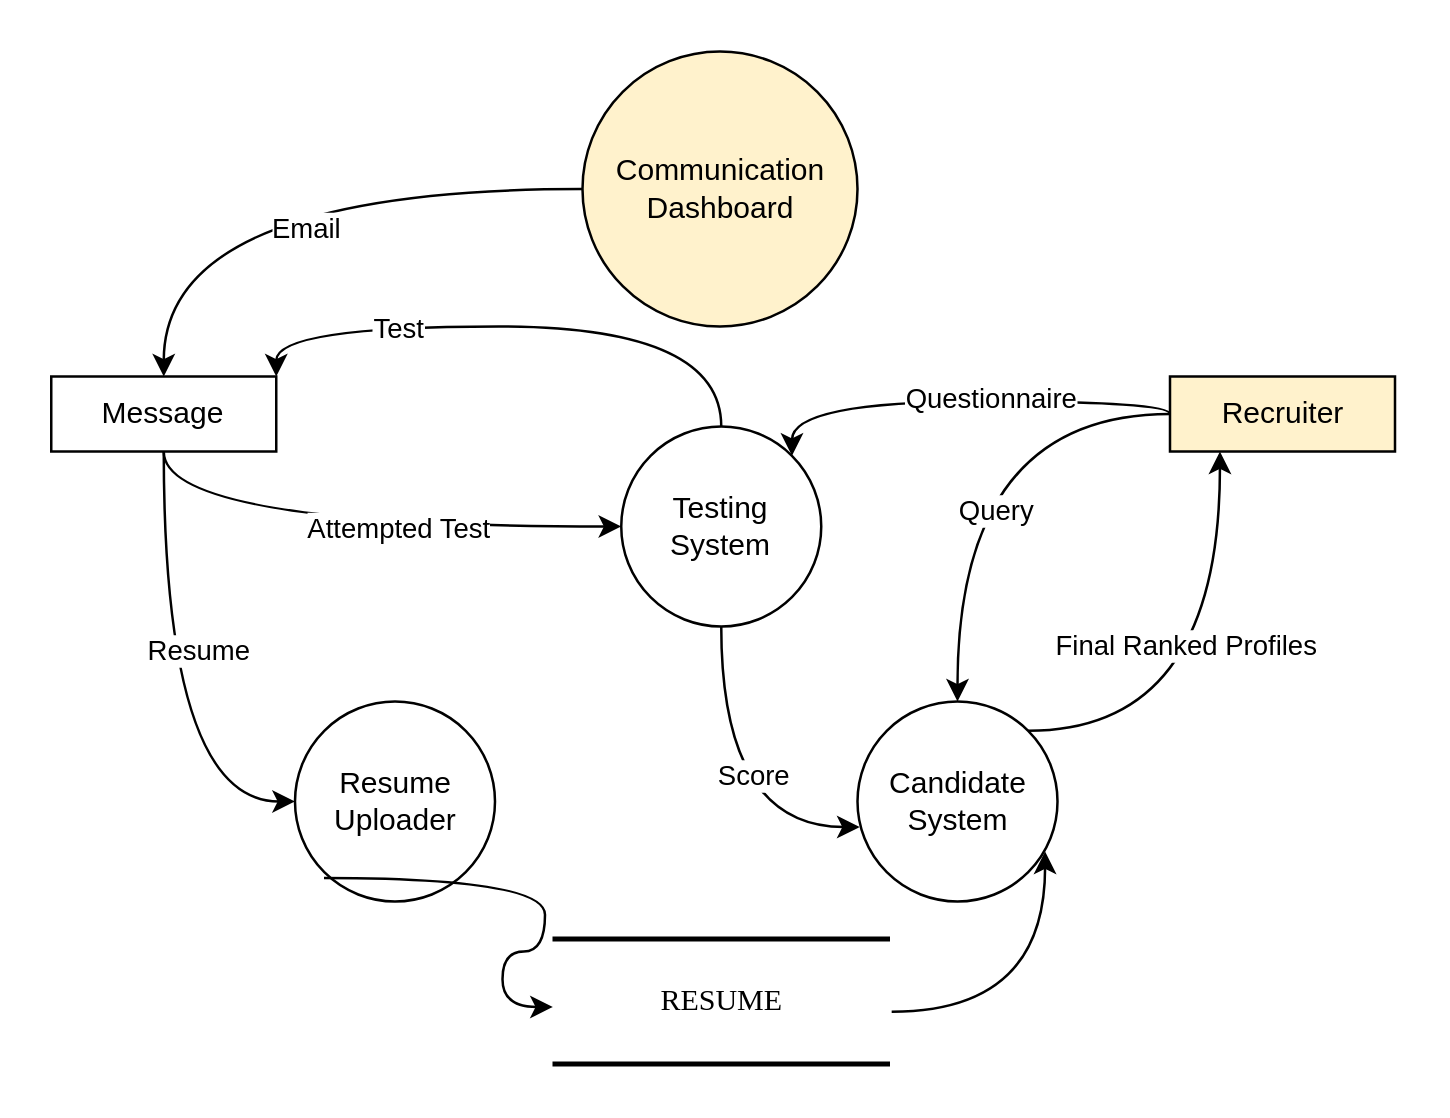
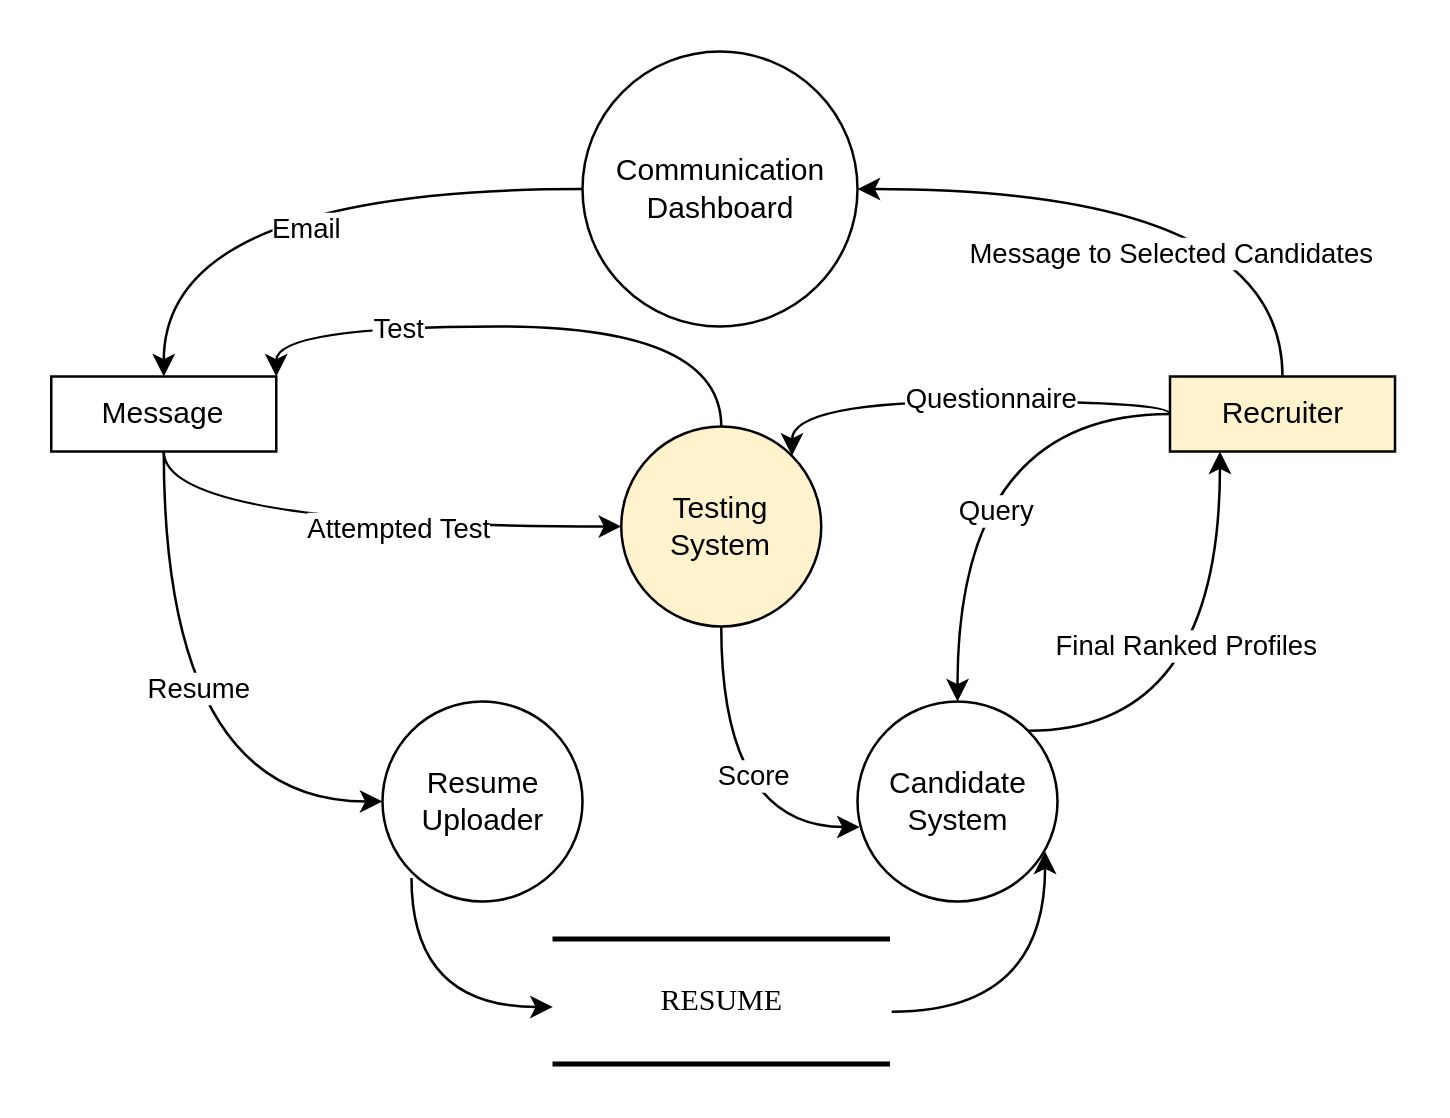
- <mxCell id="22" value="Communication Dashboard" style="ellipse;whiteSpace=wrap;html=1;aspect=fixed;fillColor=#fff2cc;" vertex="1" parent="1"><mxGeometry x="232.5" y="20" width="110" height="110" as="geometry" /></mxCell>
+ <mxCell id="22" value="Communication Dashboard" style="ellipse;whiteSpace=wrap;html=1;aspect=fixed;" vertex="1" parent="1"><mxGeometry x="232.5" y="20" width="110" height="110" as="geometry" /></mxCell>
+ <mxCell id="15" style="edgeStyle=orthogonalEdgeStyle;rounded=0;orthogonalLoop=1;jettySize=auto;html=1;exitX=0.5;exitY=0;exitDx=0;exitDy=0;entryX=1;entryY=0.5;entryDx=0;entryDy=0;curved=1;" edge="1" parent="1" source="17" target="22"><mxGeometry relative="1" as="geometry"><mxPoint x="347.5" y="60" as="targetPoint" /></mxGeometry></mxCell>
+ <mxCell id="16" value="Message to Selected Candidates" style="edgeLabel;html=1;align=center;verticalAlign=middle;resizable=0;points=[];" vertex="1" connectable="0" parent="15"><mxGeometry x="0.175" y="10" relative="1" as="geometry"><mxPoint x="24" y="15" as="offset" /></mxGeometry></mxCell>
- <mxCell id="10" value="Testing System" style="ellipse;whiteSpace=wrap;html=1;aspect=fixed;" vertex="1" parent="1"><mxGeometry x="248" y="170" width="80" height="80" as="geometry" /></mxCell>
+ <mxCell id="10" value="Testing System" style="ellipse;whiteSpace=wrap;html=1;aspect=fixed;fillColor=#fff2cc;" vertex="1" parent="1"><mxGeometry x="248" y="170" width="80" height="80" as="geometry" /></mxCell>
- <mxCell id="18" value="Resume Uploader" style="ellipse;whiteSpace=wrap;html=1;aspect=fixed;" vertex="1" parent="1"><mxGeometry x="117.5" y="280" width="80" height="80" as="geometry" /></mxCell>
+ <mxCell id="18" value="Resume Uploader" style="ellipse;whiteSpace=wrap;html=1;aspect=fixed;" vertex="1" parent="1"><mxGeometry x="152.5" y="280" width="80" height="80" as="geometry" /></mxCell>
